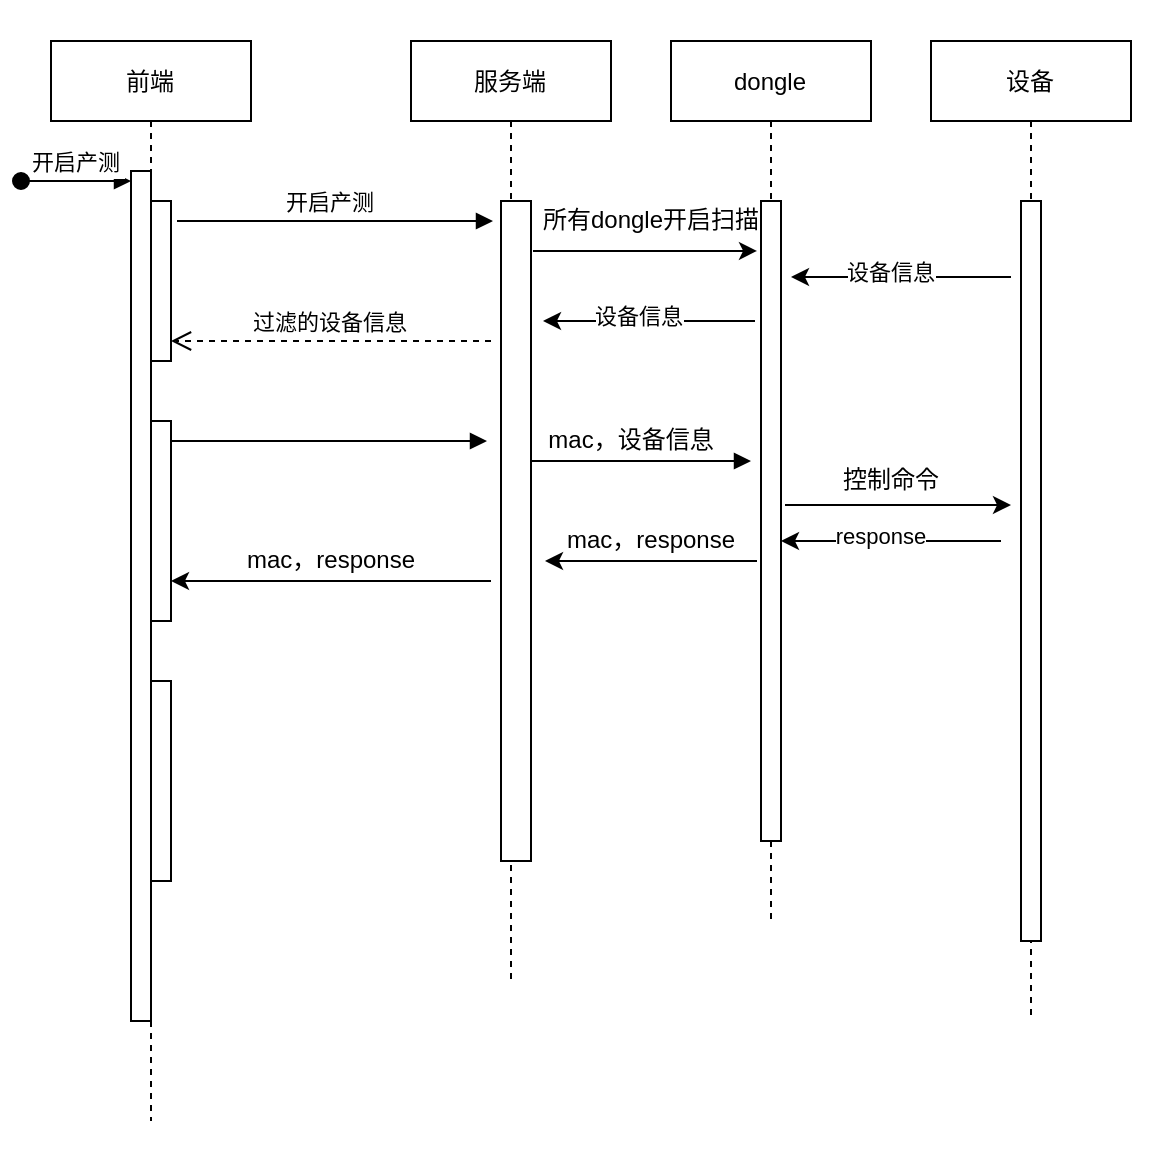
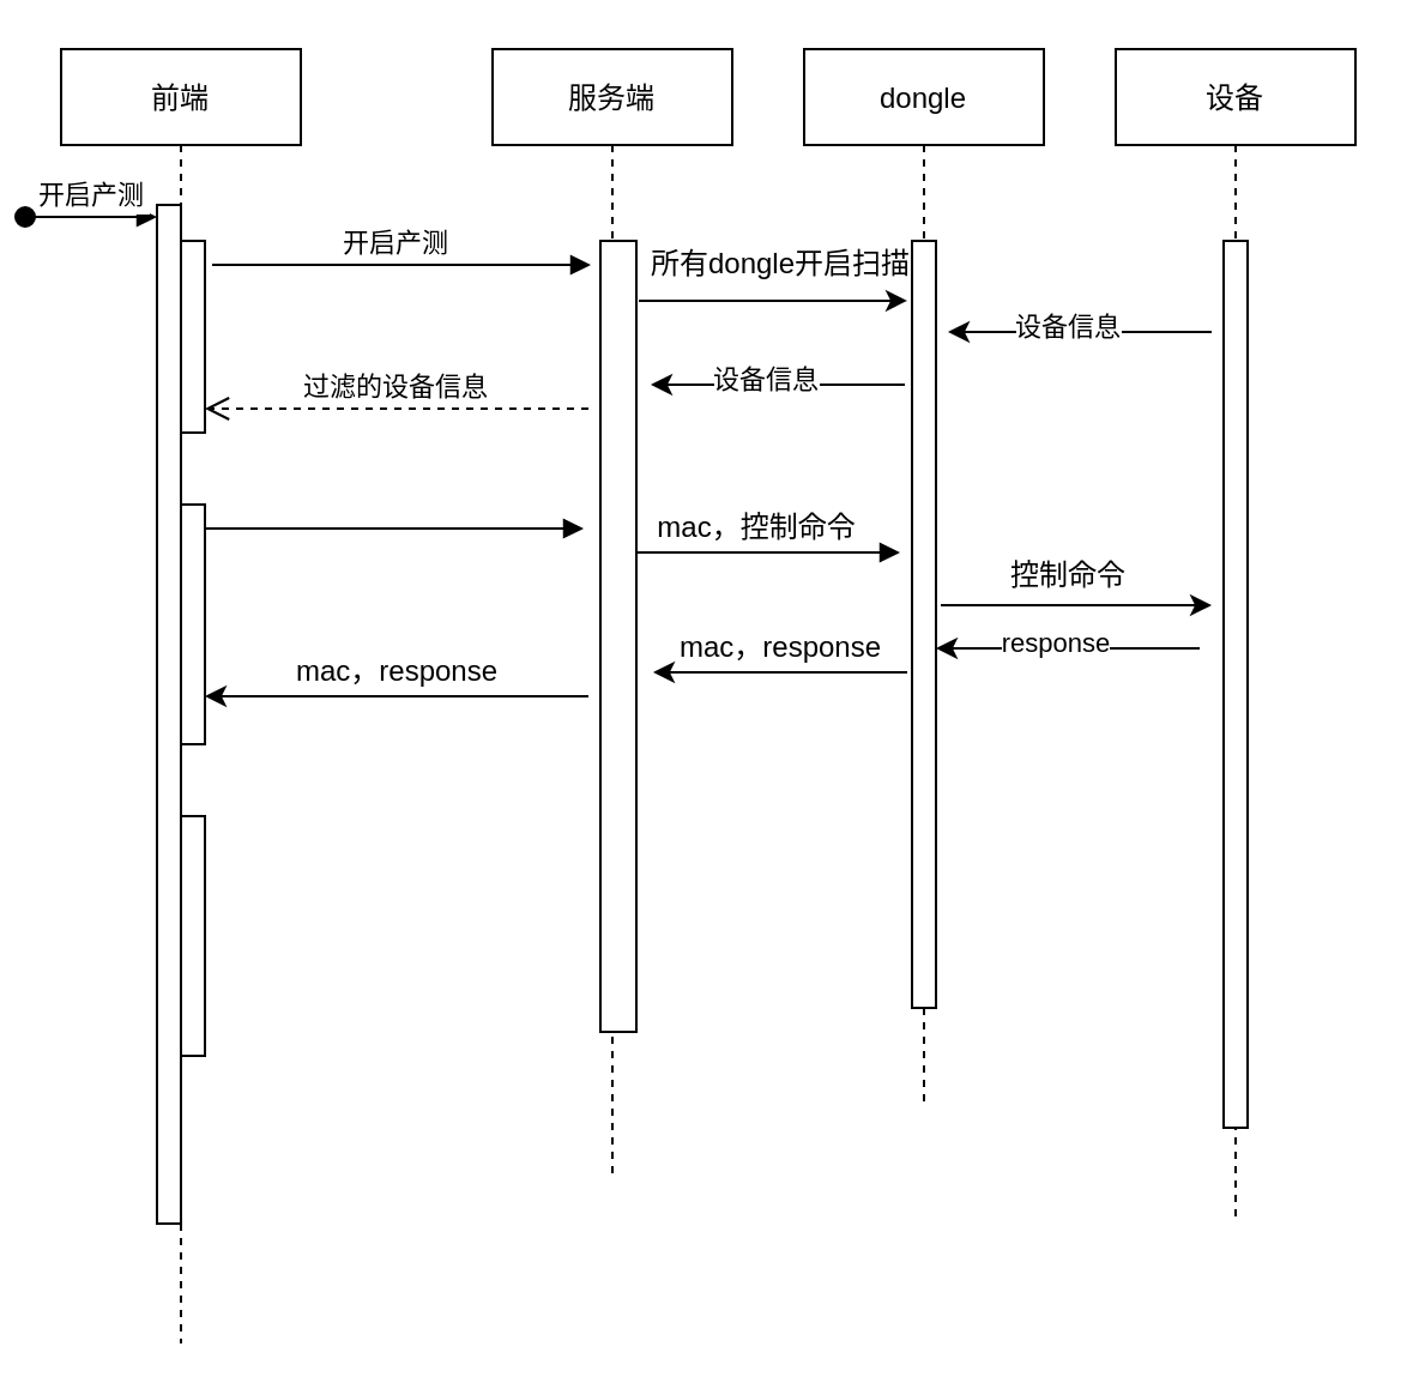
- <mxCell id="23" value="&lt;font style=&quot;vertical-align: inherit&quot;&gt;&lt;font style=&quot;vertical-align: inherit&quot;&gt;&lt;font style=&quot;vertical-align: inherit&quot;&gt;&lt;font style=&quot;vertical-align: inherit&quot;&gt;&lt;font style=&quot;vertical-align: inherit&quot;&gt;&lt;font style=&quot;vertical-align: inherit&quot;&gt;mac，设备信息&lt;/font&gt;&lt;/font&gt;&lt;/font&gt;&lt;/font&gt;&lt;/font&gt;&lt;/font&gt;" style="text;html=1;align=center;verticalAlign=middle;resizable=0;points=[];autosize=1;" vertex="1" parent="1"><mxGeometry x="260" y="210" width="100" height="20" as="geometry" /></mxCell>
+ <mxCell id="23" value="&lt;font style=&quot;vertical-align: inherit&quot;&gt;&lt;font style=&quot;vertical-align: inherit&quot;&gt;&lt;font style=&quot;vertical-align: inherit&quot;&gt;&lt;font style=&quot;vertical-align: inherit&quot;&gt;&lt;font style=&quot;vertical-align: inherit&quot;&gt;&lt;font style=&quot;vertical-align: inherit&quot;&gt;mac，控制命令&lt;/font&gt;&lt;/font&gt;&lt;/font&gt;&lt;/font&gt;&lt;/font&gt;&lt;/font&gt;" style="text;html=1;align=center;verticalAlign=middle;resizable=0;points=[];autosize=1;" vertex="1" parent="1"><mxGeometry x="260" y="210" width="100" height="20" as="geometry" /></mxCell>
